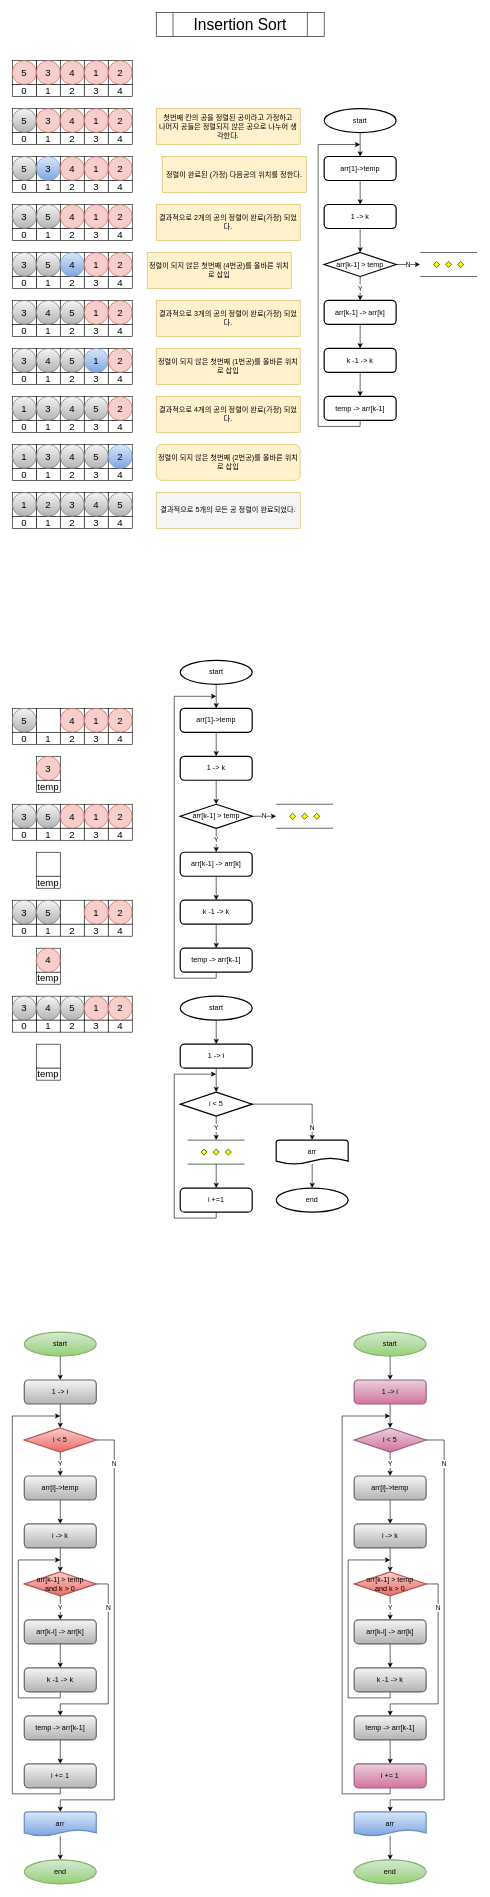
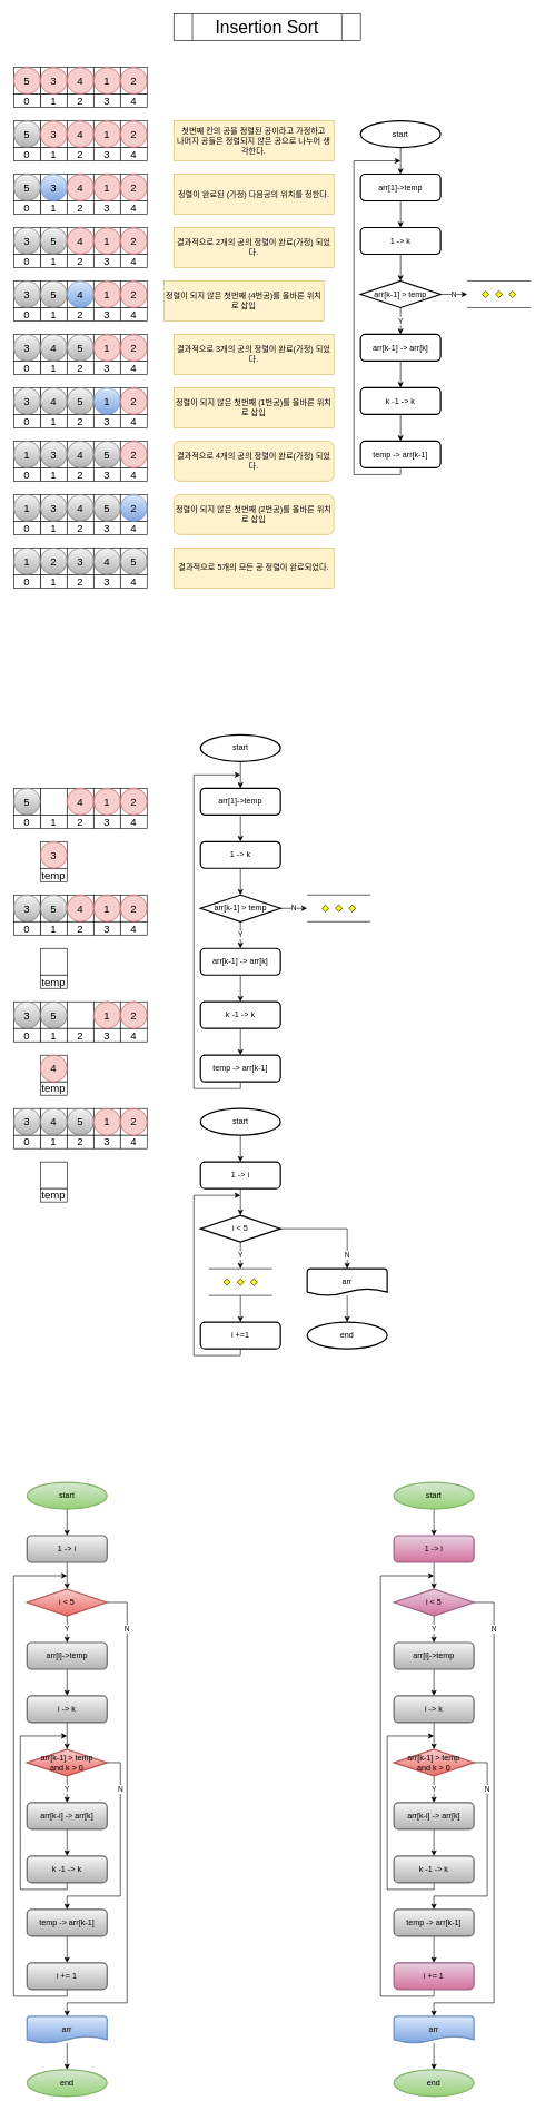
- <mxCell id="49" value="정렬이 완료된 (가정) 다음공의 위치를 정한다." style="rounded=0;whiteSpace=wrap;html=1;fontSize=12;fillColor=#fff2cc;strokeColor=#d6b656;" vertex="1" parent="1"><mxGeometry x="270" y="260" width="240" height="60" as="geometry" /></mxCell>
+ <mxCell id="49" value="정렬이 완료된 (가정) 다음공의 위치를 정한다." style="rounded=0;whiteSpace=wrap;html=1;fontSize=12;fillColor=#fff2cc;strokeColor=#d6b656;" vertex="1" parent="1"><mxGeometry x="260" y="260" width="240" height="60" as="geometry" /></mxCell>
- <mxCell id="129" value="결과적으로 4개의 공의 정렬이 완료(가정) 되었다." style="rounded=0;whiteSpace=wrap;html=1;fontSize=12;fillColor=#fff2cc;strokeColor=#d6b656;" vertex="1" parent="1"><mxGeometry x="260" y="660" width="240" height="60" as="geometry" /></mxCell>
+ <mxCell id="129" value="결과적으로 4개의 공의 정렬이 완료(가정) 되었다." style="whiteSpace=wrap;html=1;fontSize=12;fillColor=#fff2cc;strokeColor=#d6b656;rounded=1;" vertex="1" parent="1"><mxGeometry x="260" y="660" width="240" height="60" as="geometry" /></mxCell>
- <mxCell id="161" value="결과적으로 5개의 모든 공 정렬이 완료되었다." style="rounded=0;whiteSpace=wrap;html=1;fontSize=12;fillColor=#f5f5f5;strokeColor=#d6b656;" vertex="1" parent="1"><mxGeometry x="260" y="820" width="240" height="60" as="geometry" /></mxCell>
+ <mxCell id="161" value="결과적으로 5개의 모든 공 정렬이 완료되었다." style="rounded=0;whiteSpace=wrap;html=1;fontSize=12;fillColor=#fff2cc;strokeColor=#d6b656;" vertex="1" parent="1"><mxGeometry x="260" y="820" width="240" height="60" as="geometry" /></mxCell>
